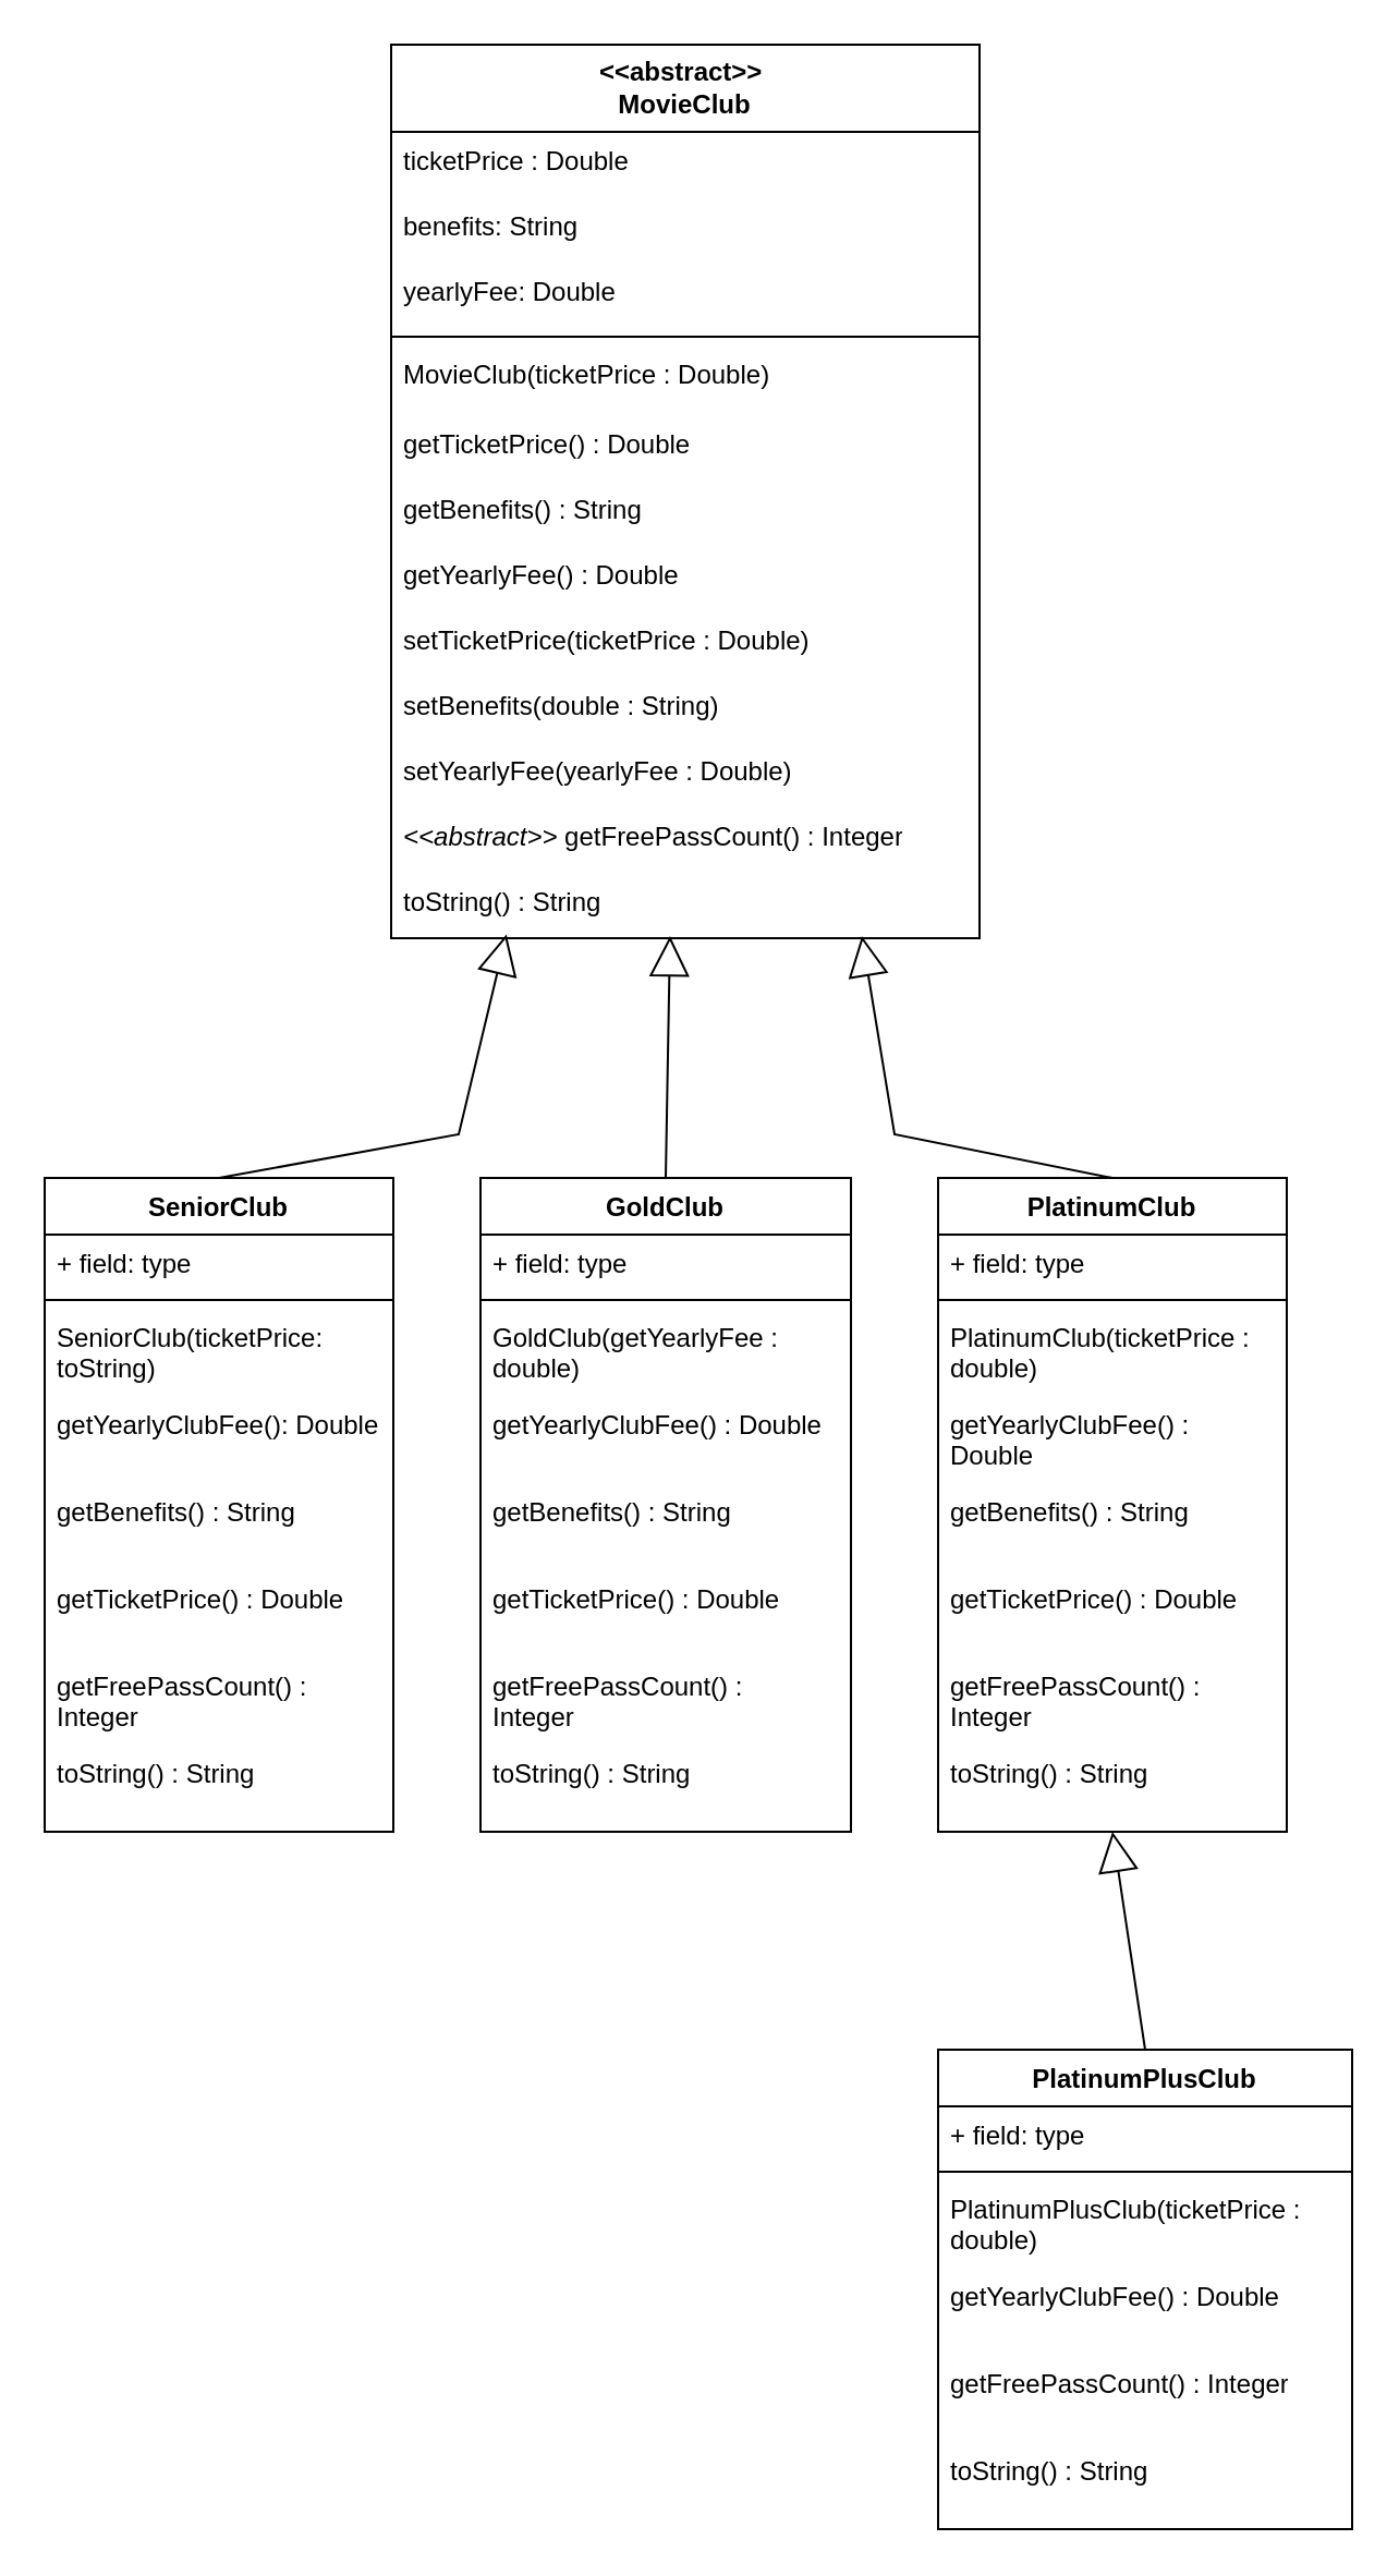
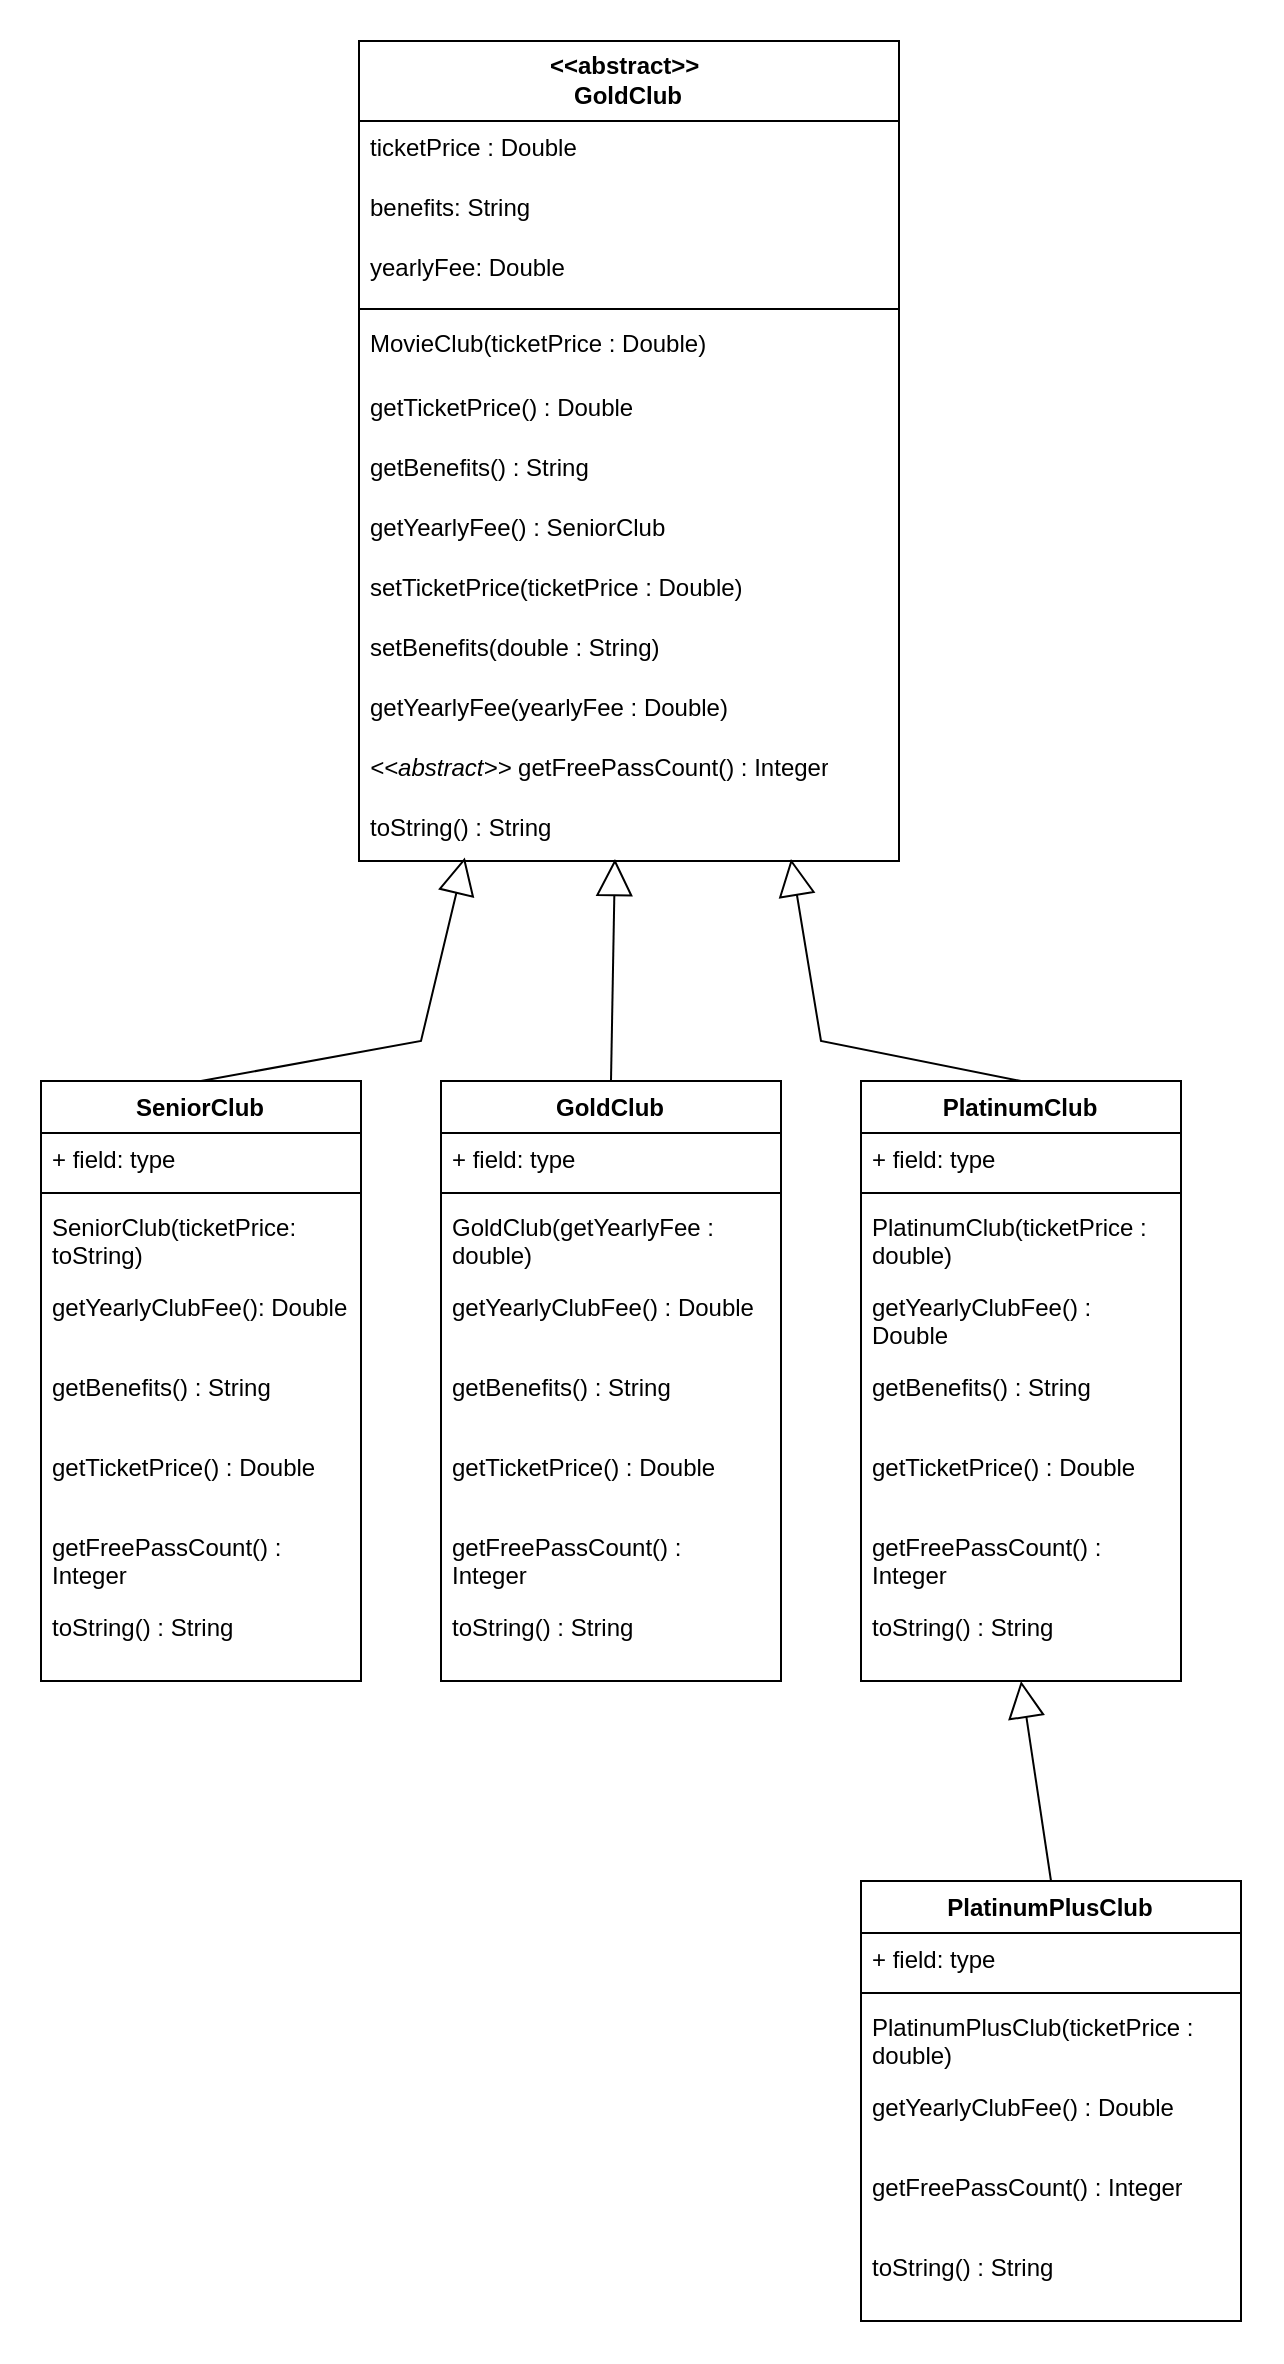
- <mxCell id="40" value="&amp;lt;&amp;lt;abstract&amp;gt;&amp;gt;&amp;nbsp;&lt;br style=&quot;font-size: 12px;&quot;&gt;MovieClub" style="swimlane;fontStyle=1;align=center;verticalAlign=middle;childLayout=stackLayout;horizontal=1;startSize=40;horizontalStack=0;resizeParent=1;resizeParentMax=0;resizeLast=0;collapsible=1;marginBottom=0;whiteSpace=wrap;html=1;spacingTop=0;spacing=0;spacingLeft=0;spacingBottom=0;fontSize=12;" vertex="1" parent="1"><mxGeometry x="179" y="20" width="270" height="410" as="geometry"><mxRectangle x="280" y="-410" width="120" height="40" as="alternateBounds" /></mxGeometry></mxCell>
+ <mxCell id="40" value="&amp;lt;&amp;lt;abstract&amp;gt;&amp;gt;&amp;nbsp;&lt;br style=&quot;font-size: 12px;&quot;&gt;GoldClub" style="swimlane;fontStyle=1;align=center;verticalAlign=middle;childLayout=stackLayout;horizontal=1;startSize=40;horizontalStack=0;resizeParent=1;resizeParentMax=0;resizeLast=0;collapsible=1;marginBottom=0;whiteSpace=wrap;html=1;spacingTop=0;spacing=0;spacingLeft=0;spacingBottom=0;fontSize=12;" vertex="1" parent="1"><mxGeometry x="179" y="20" width="270" height="410" as="geometry"><mxRectangle x="280" y="-410" width="120" height="40" as="alternateBounds" /></mxGeometry></mxCell>
- <mxCell id="48" value="getYearlyFee() : Double" style="text;strokeColor=none;fillColor=none;align=left;verticalAlign=top;spacingLeft=4;spacingRight=4;overflow=hidden;rotatable=0;points=[[0,0.5],[1,0.5]];portConstraint=eastwest;whiteSpace=wrap;html=1;" vertex="1" parent="40"><mxGeometry y="230" width="270" height="30" as="geometry" /></mxCell>
+ <mxCell id="48" value="getYearlyFee() : SeniorClub" style="text;strokeColor=none;fillColor=none;align=left;verticalAlign=top;spacingLeft=4;spacingRight=4;overflow=hidden;rotatable=0;points=[[0,0.5],[1,0.5]];portConstraint=eastwest;whiteSpace=wrap;html=1;" vertex="1" parent="40"><mxGeometry y="230" width="270" height="30" as="geometry" /></mxCell>
- <mxCell id="51" value="setYearlyFee(yearlyFee : Double)" style="text;strokeColor=none;fillColor=none;align=left;verticalAlign=top;spacingLeft=4;spacingRight=4;overflow=hidden;rotatable=0;points=[[0,0.5],[1,0.5]];portConstraint=eastwest;whiteSpace=wrap;html=1;" vertex="1" parent="40"><mxGeometry y="320" width="270" height="30" as="geometry" /></mxCell>
+ <mxCell id="51" value="getYearlyFee(yearlyFee : Double)" style="text;strokeColor=none;fillColor=none;align=left;verticalAlign=top;spacingLeft=4;spacingRight=4;overflow=hidden;rotatable=0;points=[[0,0.5],[1,0.5]];portConstraint=eastwest;whiteSpace=wrap;html=1;" vertex="1" parent="40"><mxGeometry y="320" width="270" height="30" as="geometry" /></mxCell>
